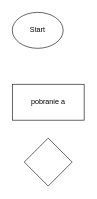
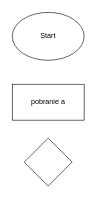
- <mxCell id="2" value="Start" style="ellipse;whiteSpace=wrap;html=1;" vertex="1" parent="1"><mxGeometry x="20" y="20" width="85" height="60" as="geometry" /></mxCell>
+ <mxCell id="2" value="Start" style="ellipse;whiteSpace=wrap;html=1;" vertex="1" parent="1"><mxGeometry x="20" y="20" width="120" height="80" as="geometry" /></mxCell>
